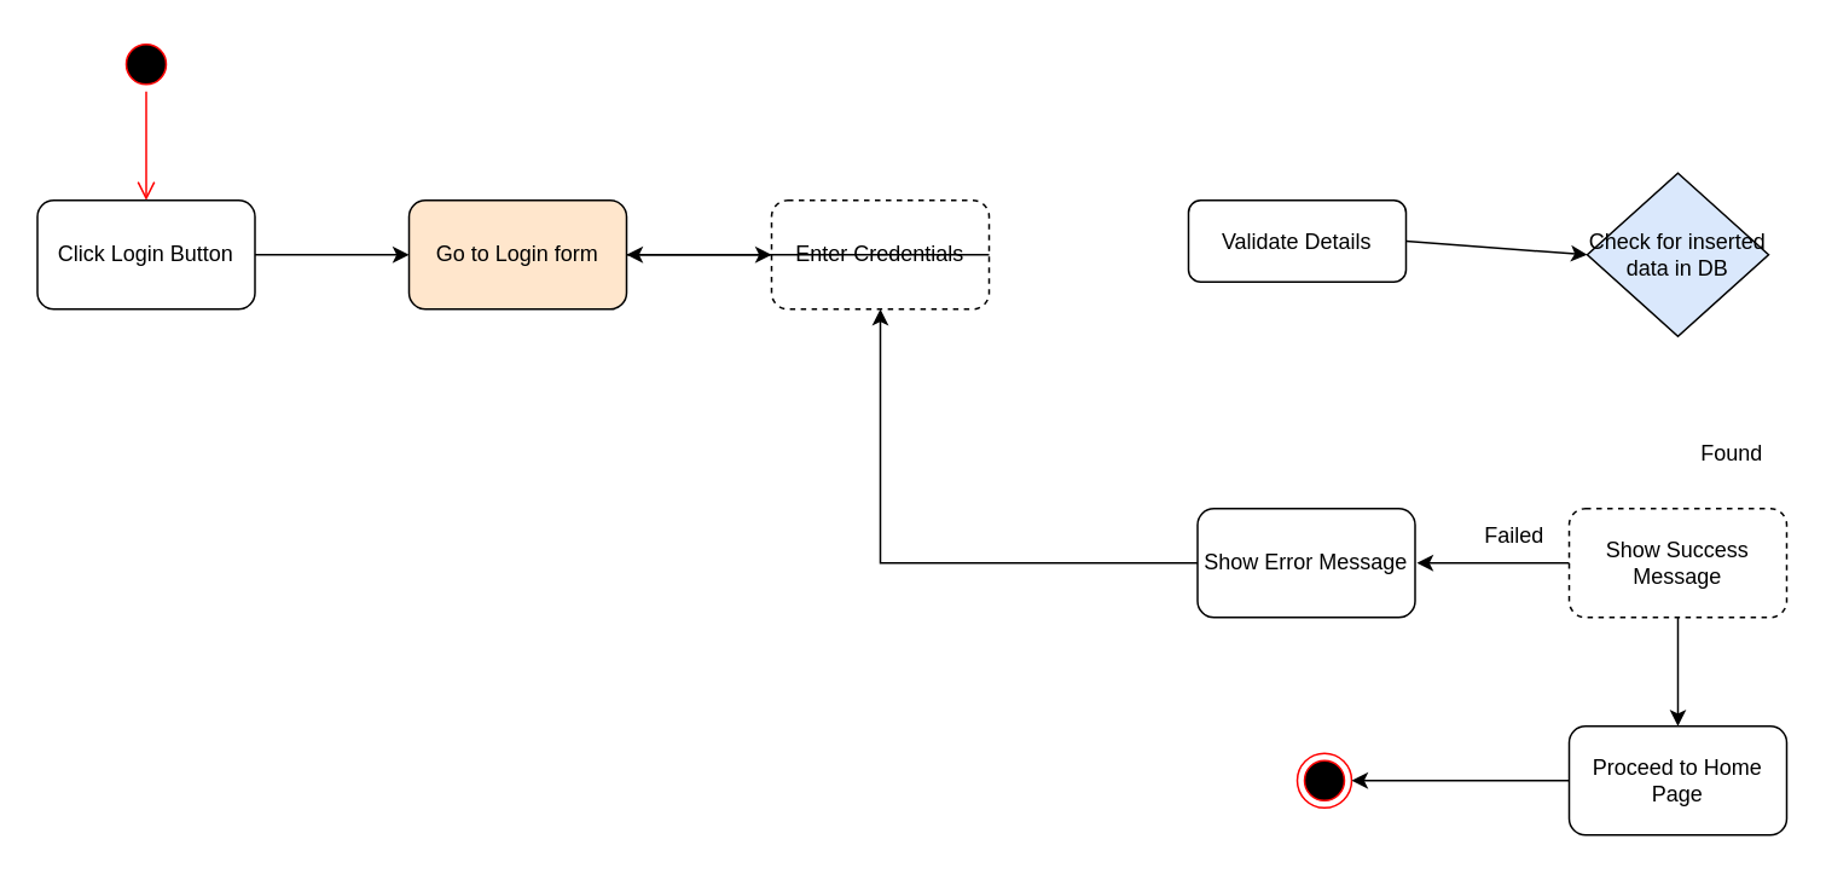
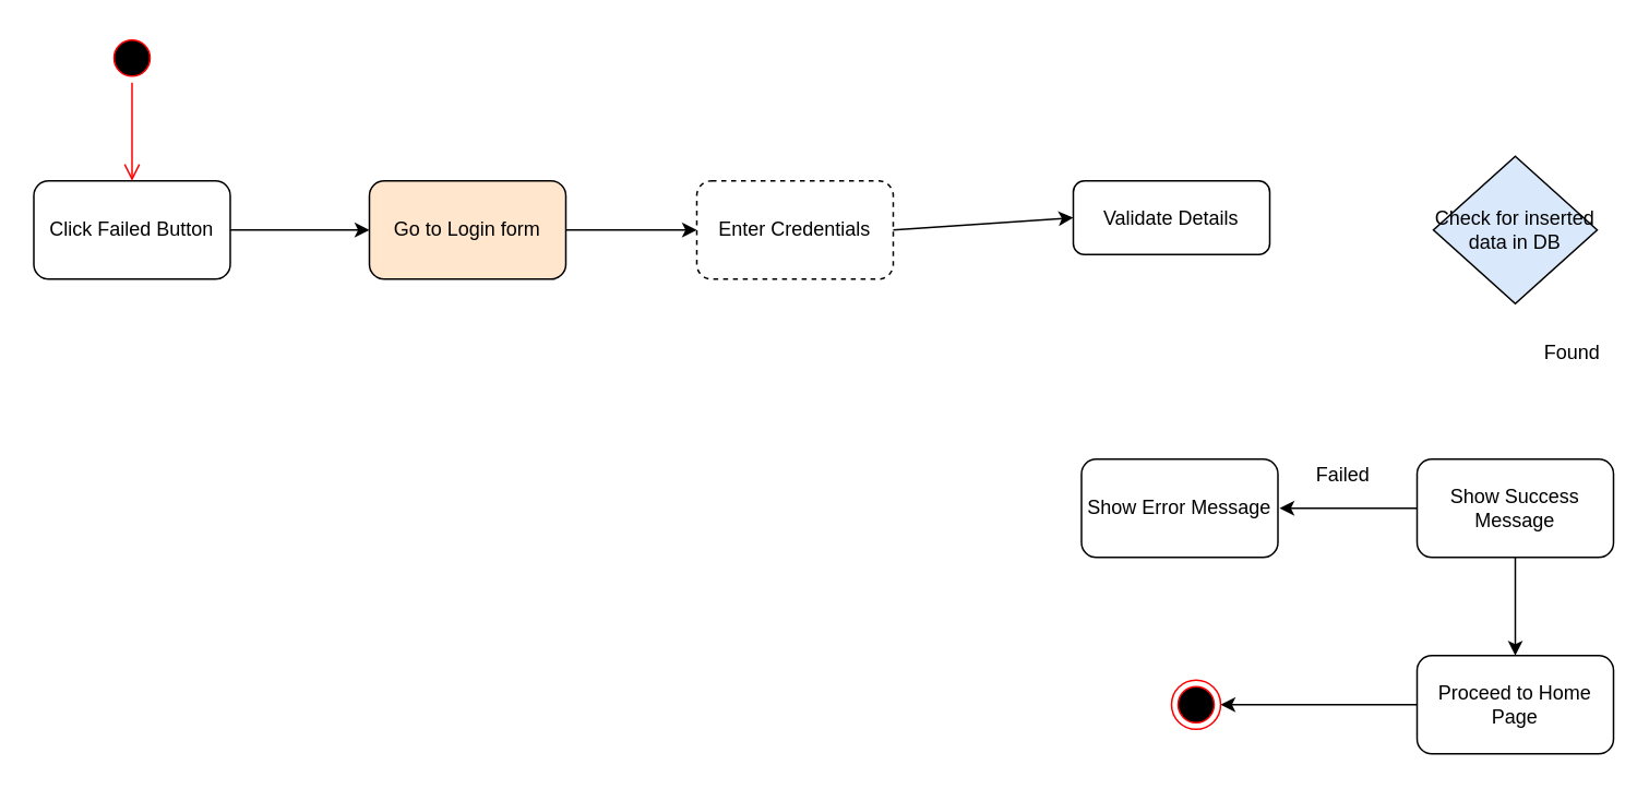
- <mxCell id="19" value="" style="endArrow=classic;html=1;exitX=1;exitY=0.5;exitDx=0;exitDy=0;entryX=0;entryY=0.5;entryDx=0;entryDy=0;" edge="1" parent="1" source="10" target="11"><mxGeometry width="50" height="50" relative="1" as="geometry"><mxPoint x="555" y="150" as="sourcePoint" /><mxPoint x="665" y="150" as="targetPoint" /></mxGeometry></mxCell>
- <mxCell id="4" value="Click Login Button" style="rounded=1;whiteSpace=wrap;html=1;" vertex="1" parent="1"><mxGeometry x="20" y="110" width="120" height="60" as="geometry" /></mxCell>
+ <mxCell id="4" value="Click Failed Button" style="rounded=1;whiteSpace=wrap;html=1;" vertex="1" parent="1"><mxGeometry x="20" y="110" width="120" height="60" as="geometry" /></mxCell>
- <mxCell id="9" value="" style="endArrow=classic;html=1;exitX=1;exitY=0.5;exitDx=0;exitDy=0;" edge="1" parent="1" source="7" target="6"><mxGeometry width="50" height="50" relative="1" as="geometry"><mxPoint x="355" y="150" as="sourcePoint" /><mxPoint x="635" y="140" as="targetPoint" /></mxGeometry></mxCell>
+ <mxCell id="9" value="" style="endArrow=classic;html=1;exitX=1;exitY=0.5;exitDx=0;exitDy=0;entryX=0;entryY=0.5;entryDx=0;entryDy=0;" edge="1" parent="1" source="7" target="10"><mxGeometry width="50" height="50" relative="1" as="geometry"><mxPoint x="355" y="150" as="sourcePoint" /><mxPoint x="635" y="140" as="targetPoint" /></mxGeometry></mxCell>
- <mxCell id="13" value="Found" style="text;html=1;strokeColor=none;fillColor=none;align=center;verticalAlign=middle;whiteSpace=wrap;rounded=0;" vertex="1" parent="1"><mxGeometry x="935" y="240" width="40" height="20" as="geometry" /></mxCell>
+ <mxCell id="13" value="Found" style="text;html=1;strokeColor=none;fillColor=none;align=center;verticalAlign=middle;whiteSpace=wrap;rounded=0;" vertex="1" parent="1"><mxGeometry x="940" y="205" width="40" height="20" as="geometry" /></mxCell>
- <mxCell id="17" value="Failed" style="text;html=1;strokeColor=none;fillColor=none;align=center;verticalAlign=middle;whiteSpace=wrap;rounded=0;" vertex="1" parent="1"><mxGeometry x="815" y="285" width="40" height="20" as="geometry" /></mxCell>
+ <mxCell id="17" value="Failed" style="text;html=1;strokeColor=none;fillColor=none;align=center;verticalAlign=middle;whiteSpace=wrap;rounded=0;" vertex="1" parent="1"><mxGeometry x="800" y="280" width="40" height="20" as="geometry" /></mxCell>
- <mxCell id="16" value="" style="edgeStyle=orthogonalEdgeStyle;rounded=0;orthogonalLoop=1;jettySize=auto;html=1;entryX=0.5;entryY=1;entryDx=0;entryDy=0;exitX=0;exitY=0.5;exitDx=0;exitDy=0;" edge="1" parent="1" source="18" target="7"><mxGeometry relative="1" as="geometry"><mxPoint x="585" y="400" as="sourcePoint" /><mxPoint x="775" y="480" as="targetPoint" /></mxGeometry></mxCell>
- <mxCell id="12" value="Show Success Message" style="rounded=1;whiteSpace=wrap;html=1;dashed=1;" vertex="1" parent="1"><mxGeometry x="865" y="280" width="120" height="60" as="geometry" /></mxCell>
+ <mxCell id="12" value="Show Success Message" style="rounded=1;whiteSpace=wrap;html=1;" vertex="1" parent="1"><mxGeometry x="865" y="280" width="120" height="60" as="geometry" /></mxCell>
